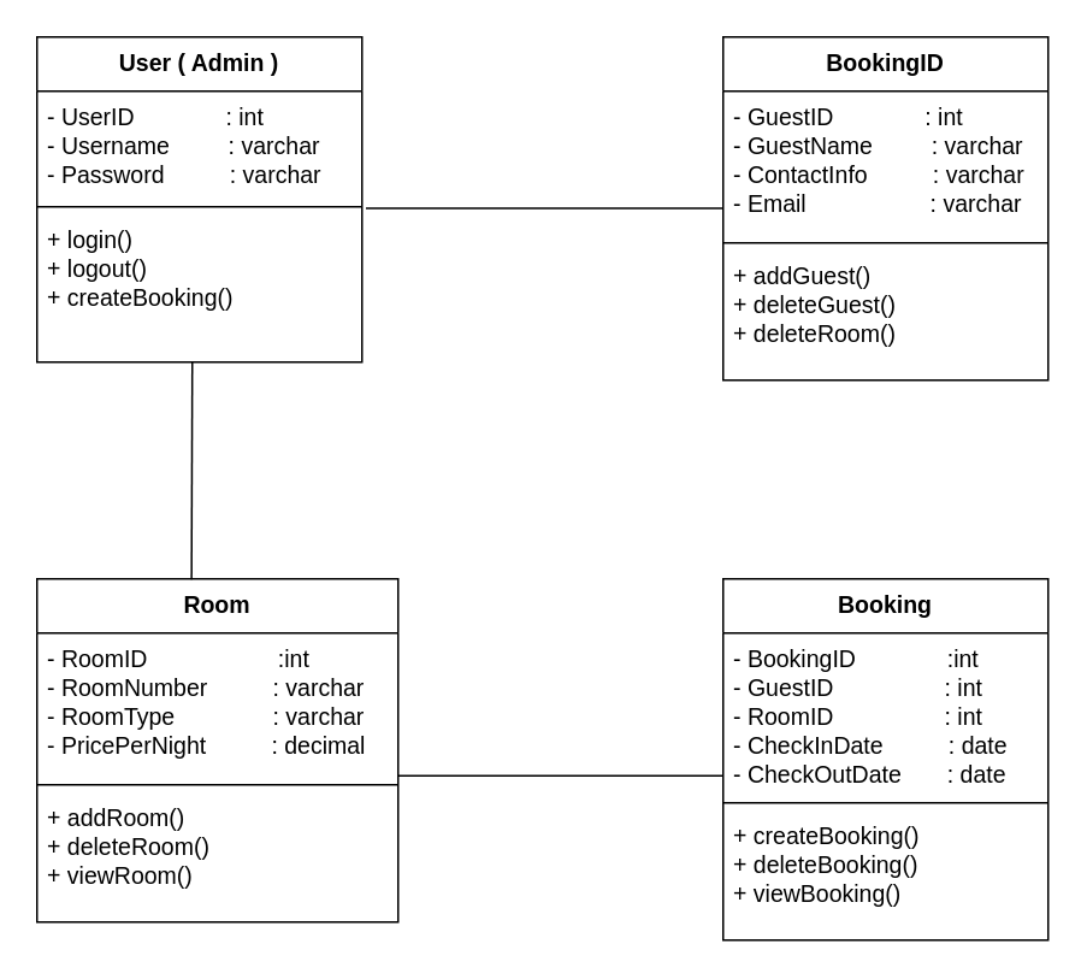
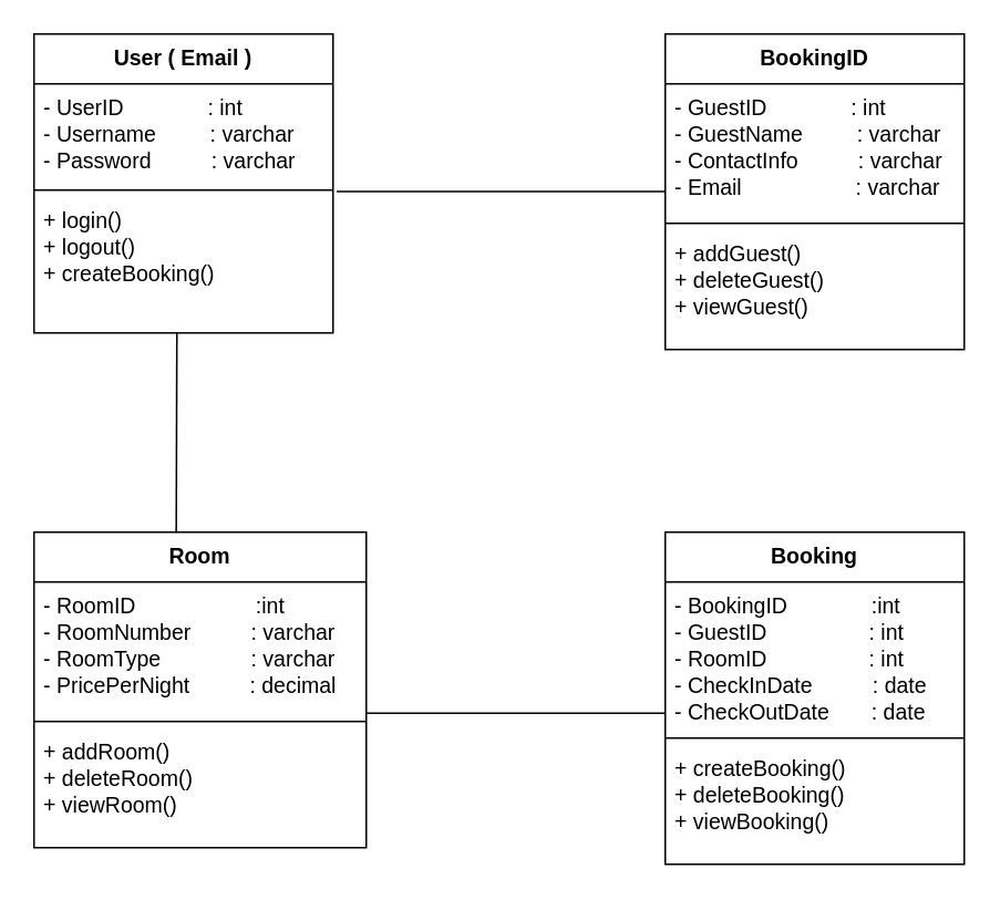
- <mxCell id="2" value="User ( Admin )" style="swimlane;fontStyle=1;align=center;verticalAlign=top;childLayout=stackLayout;horizontal=1;startSize=30;horizontalStack=0;resizeParent=1;resizeParentMax=0;resizeLast=0;collapsible=1;marginBottom=0;fontSize=13;" vertex="1" parent="1"><mxGeometry x="20" y="20" width="180" height="180" as="geometry" /></mxCell>
+ <mxCell id="2" value="User ( Email )" style="swimlane;fontStyle=1;align=center;verticalAlign=top;childLayout=stackLayout;horizontal=1;startSize=30;horizontalStack=0;resizeParent=1;resizeParentMax=0;resizeLast=0;collapsible=1;marginBottom=0;fontSize=13;" vertex="1" parent="1"><mxGeometry x="20" y="20" width="180" height="180" as="geometry" /></mxCell>
- <mxCell id="9" value="+ addGuest()&#10;+ deleteGuest()&#10;+ deleteRoom()" style="text;strokeColor=none;fillColor=none;align=left;verticalAlign=top;spacingLeft=4;spacingRight=4;overflow=hidden;rotatable=0;points=[[0,0.5],[1,0.5]];portConstraint=eastwest;fontSize=13;" vertex="1" parent="6"><mxGeometry y="118" width="180" height="72" as="geometry" /></mxCell>
+ <mxCell id="9" value="+ addGuest()&#10;+ deleteGuest()&#10;+ viewGuest()" style="text;strokeColor=none;fillColor=none;align=left;verticalAlign=top;spacingLeft=4;spacingRight=4;overflow=hidden;rotatable=0;points=[[0,0.5],[1,0.5]];portConstraint=eastwest;fontSize=13;" vertex="1" parent="6"><mxGeometry y="118" width="180" height="72" as="geometry" /></mxCell>
